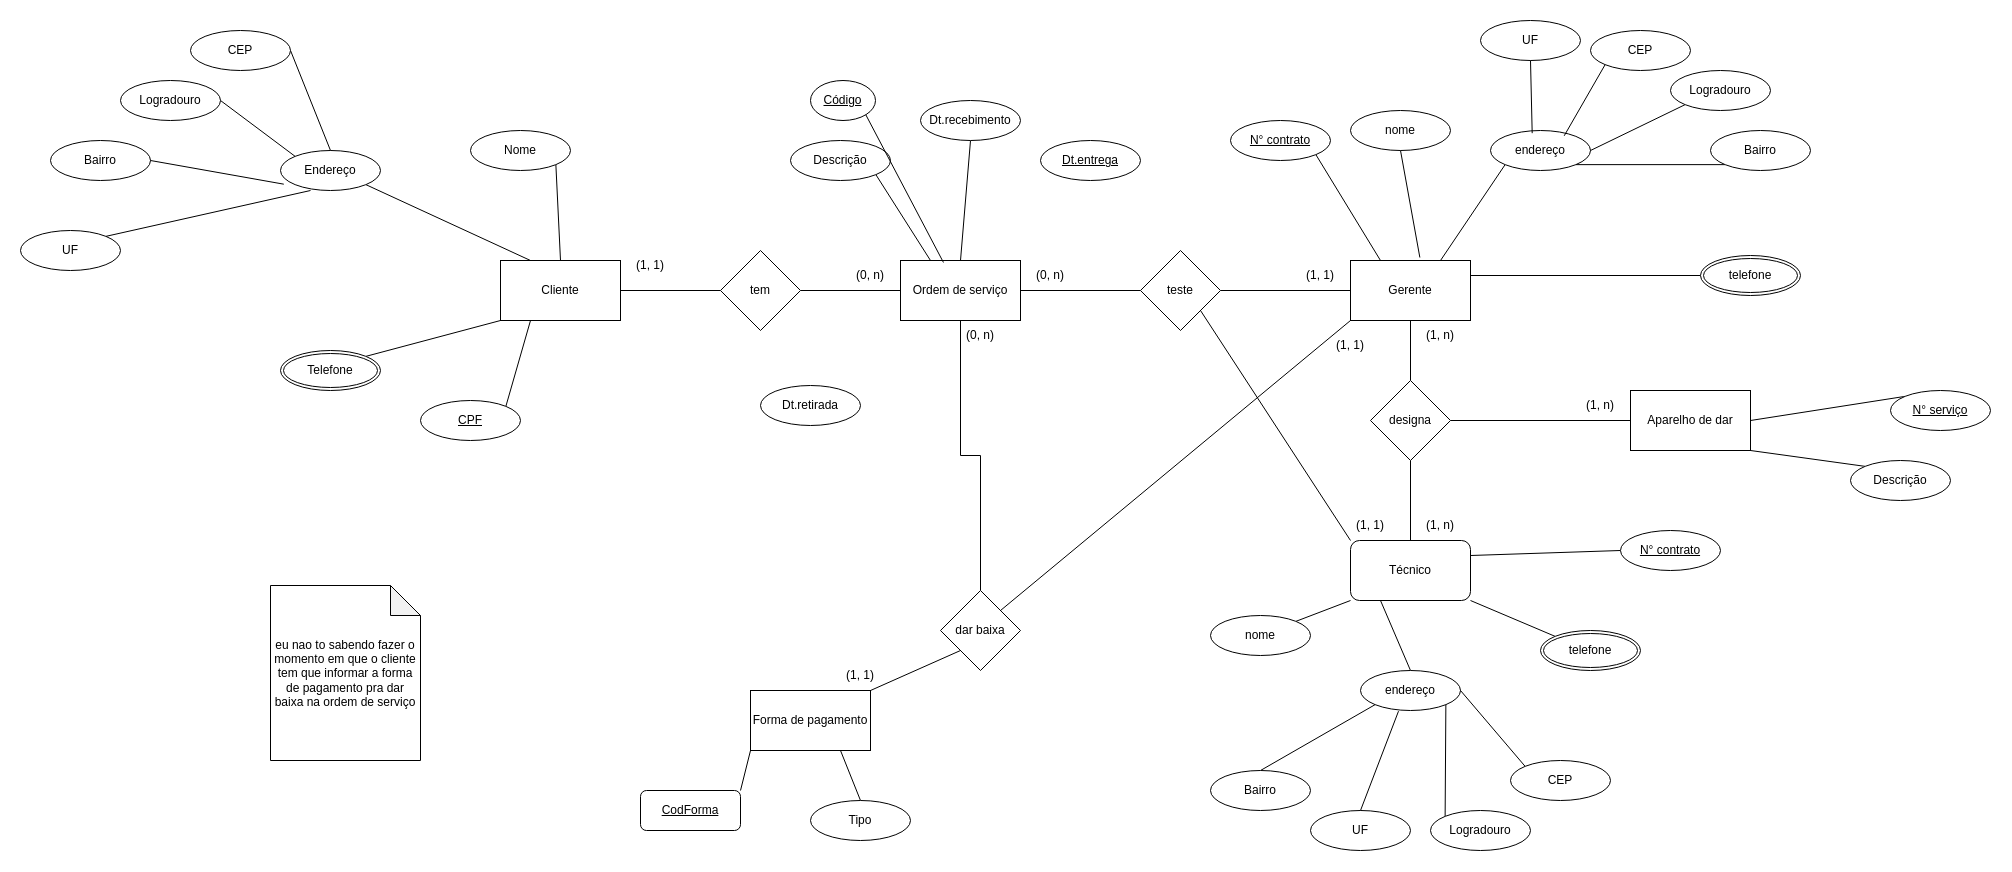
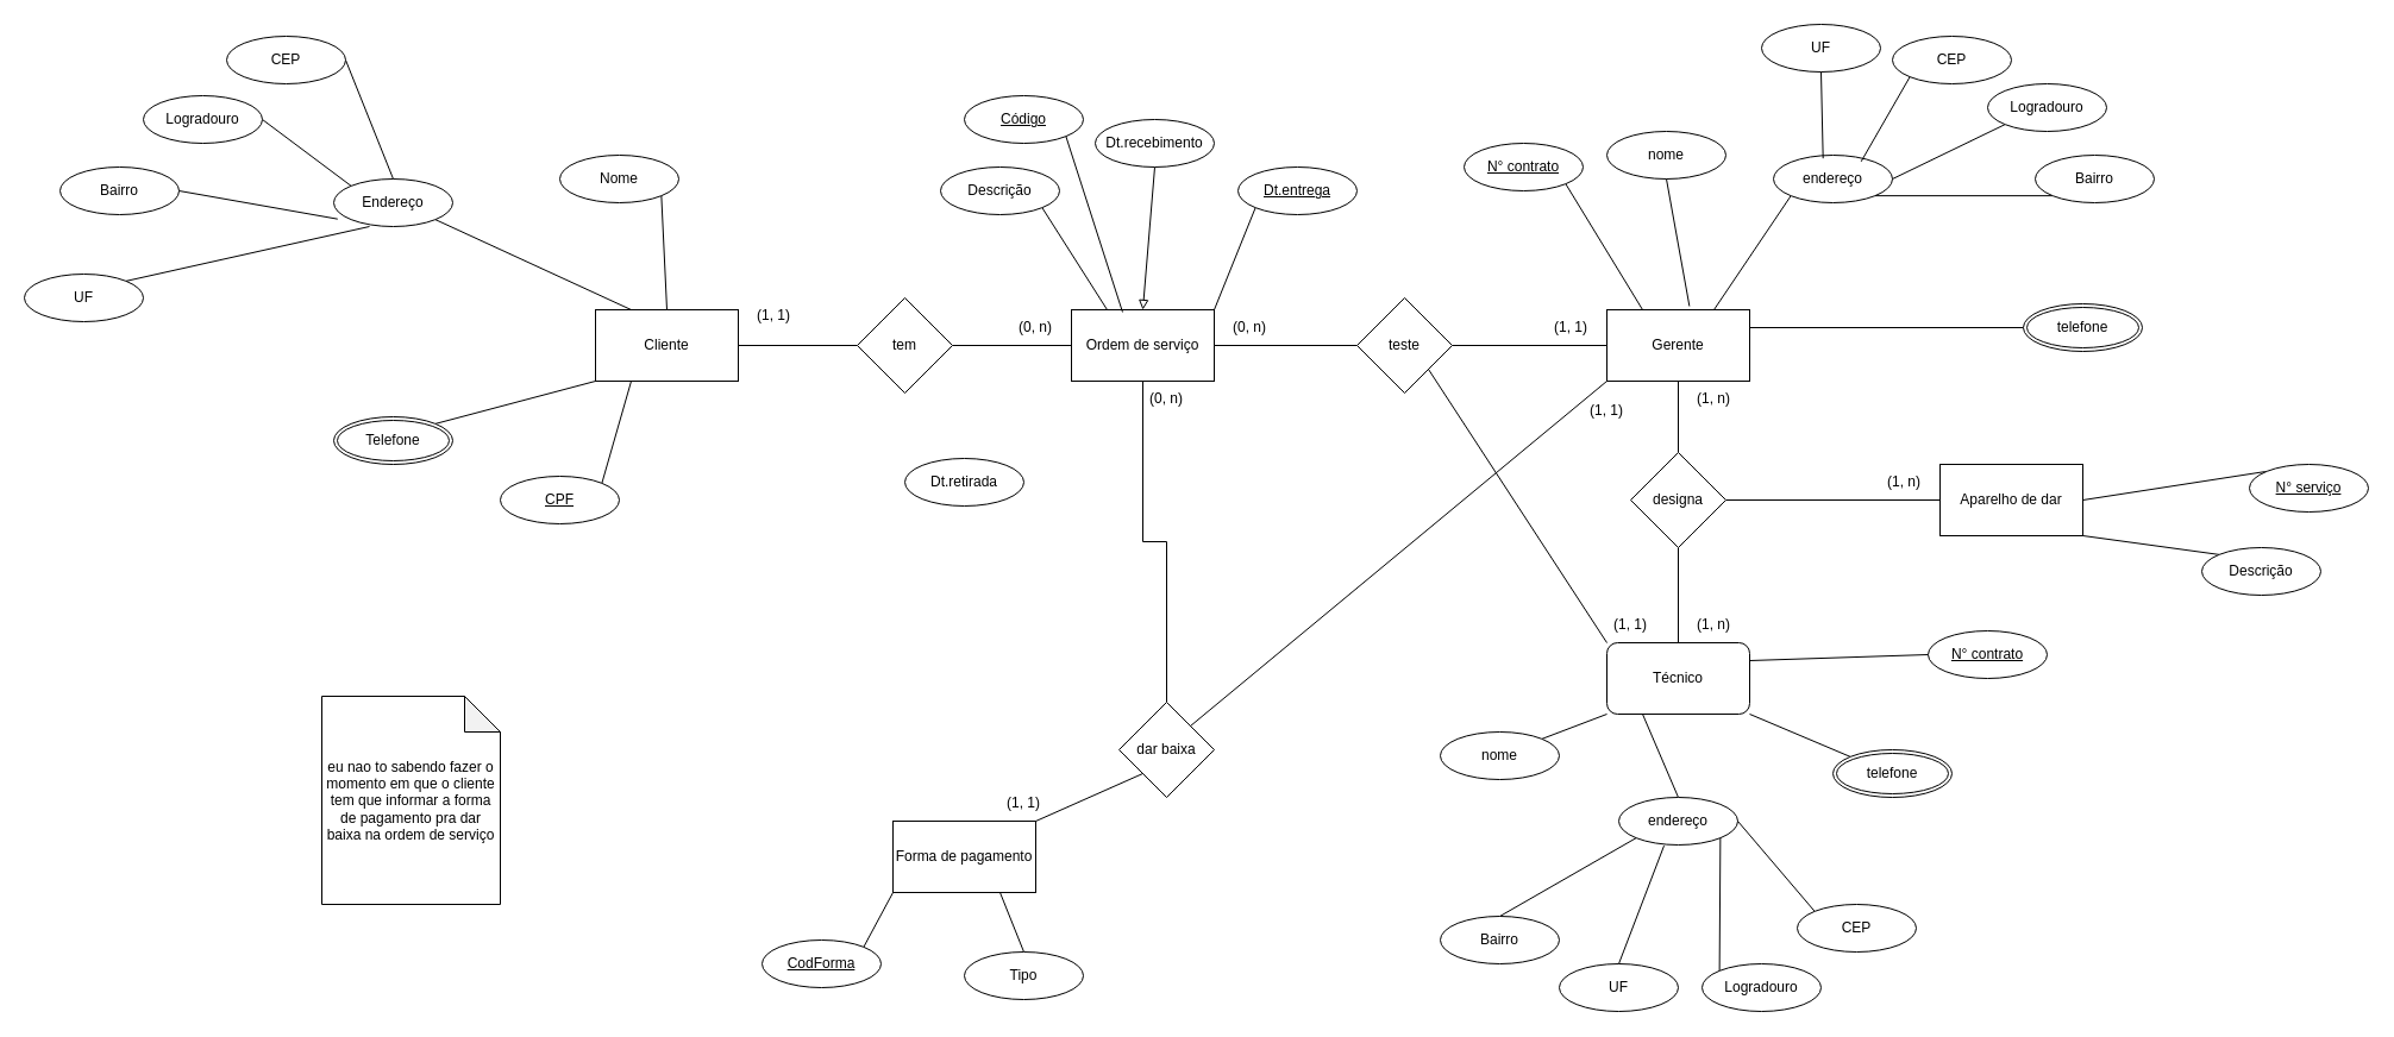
- <mxCell id="98" value="&lt;u&gt;Código&lt;/u&gt;" style="ellipse;whiteSpace=wrap;html=1;align=center;" vertex="1" parent="1"><mxGeometry x="810" y="80" width="65" height="40" as="geometry" /></mxCell>
+ <mxCell id="98" value="&lt;u&gt;Código&lt;/u&gt;" style="ellipse;whiteSpace=wrap;html=1;align=center;" vertex="1" parent="1"><mxGeometry x="810" y="80" width="100" height="40" as="geometry" /></mxCell>
+ <mxCell id="32" style="rounded=0;orthogonalLoop=1;jettySize=auto;html=1;exitX=0;exitY=1;exitDx=0;exitDy=0;entryX=1;entryY=0;entryDx=0;entryDy=0;endArrow=none;endFill=0;" parent="1" source="33" target="4" edge="1"><mxGeometry relative="1" as="geometry" /></mxCell>
- <mxCell id="28" style="rounded=0;orthogonalLoop=1;jettySize=auto;html=1;exitX=0.5;exitY=1;exitDx=0;exitDy=0;entryX=0.5;entryY=0;entryDx=0;entryDy=0;endArrow=none;endFill=0;" parent="1" source="29" target="4" edge="1"><mxGeometry relative="1" as="geometry" /></mxCell>
+ <mxCell id="28" style="rounded=0;orthogonalLoop=1;jettySize=auto;html=1;exitX=0.5;exitY=1;exitDx=0;exitDy=0;entryX=0.5;entryY=0;entryDx=0;entryDy=0;endArrow=block;endFill=0;" parent="1" source="29" target="4" edge="1"><mxGeometry relative="1" as="geometry" /></mxCell>
- <mxCell id="93" value="&lt;u&gt;CodForma&lt;/u&gt;" style="whiteSpace=wrap;html=1;align=center;rounded=1;" parent="1" vertex="1"><mxGeometry x="640" y="790" width="100" height="40" as="geometry" /></mxCell>
+ <mxCell id="93" value="&lt;u&gt;CodForma&lt;/u&gt;" style="ellipse;whiteSpace=wrap;html=1;align=center;" parent="1" vertex="1"><mxGeometry x="640" y="790" width="100" height="40" as="geometry" /></mxCell>
